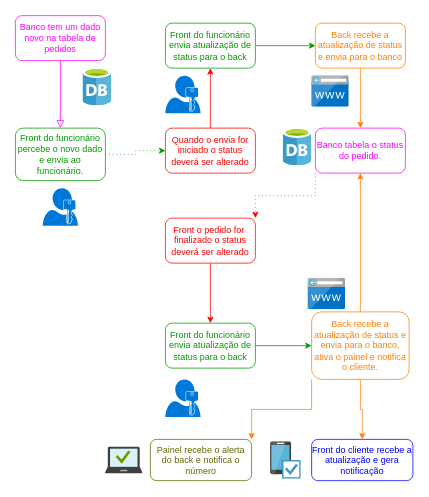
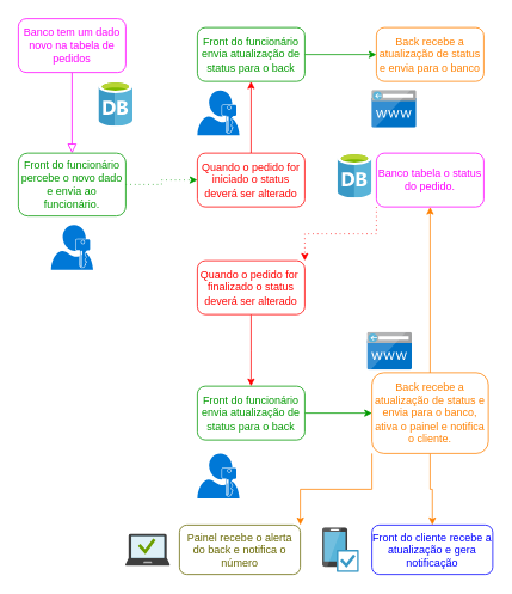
- <mxCell id="13" value="" style="edgeStyle=orthogonalEdgeStyle;rounded=0;orthogonalLoop=1;jettySize=auto;html=1;strokeColor=#FF8000;fontColor=#FF8000;" edge="1" parent="1" source="14" target="15"><mxGeometry relative="1" as="geometry" /></mxCell>
- <mxCell id="8" value="Quando o envia for iniciado o status deverá ser alterado" style="rounded=1;whiteSpace=wrap;html=1;fontSize=12;glass=0;strokeWidth=1;shadow=0;fontColor=#FF0000;strokeColor=#FF0000;" vertex="1" parent="1"><mxGeometry x="220" y="170" width="120" height="60" as="geometry" /></mxCell>
+ <mxCell id="8" value="Quando o pedido for iniciado o status deverá ser alterado" style="rounded=1;whiteSpace=wrap;html=1;fontSize=12;glass=0;strokeWidth=1;shadow=0;fontColor=#FF0000;strokeColor=#FF0000;" vertex="1" parent="1"><mxGeometry x="220" y="170" width="120" height="60" as="geometry" /></mxCell>
- <mxCell id="10" value="Front o pedido for&amp;nbsp; finalizado o status deverá ser alterado" style="rounded=1;whiteSpace=wrap;html=1;fontSize=12;glass=0;strokeWidth=1;shadow=0;strokeColor=#FF0000;fontColor=#FF0000;" vertex="1" parent="1"><mxGeometry x="220" y="290" width="120" height="60" as="geometry" /></mxCell>
+ <mxCell id="10" value="Quando o pedido for&amp;nbsp; finalizado o status deverá ser alterado" style="rounded=1;whiteSpace=wrap;html=1;fontSize=12;glass=0;strokeWidth=1;shadow=0;strokeColor=#FF0000;fontColor=#FF0000;" vertex="1" parent="1"><mxGeometry x="220" y="290" width="120" height="60" as="geometry" /></mxCell>
